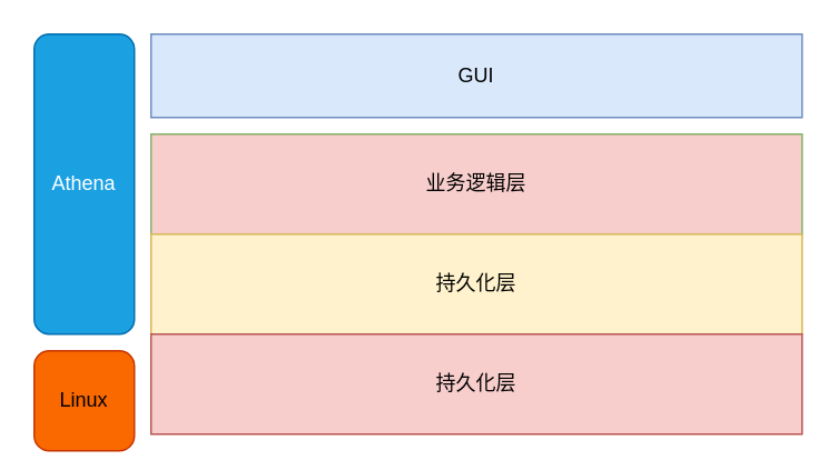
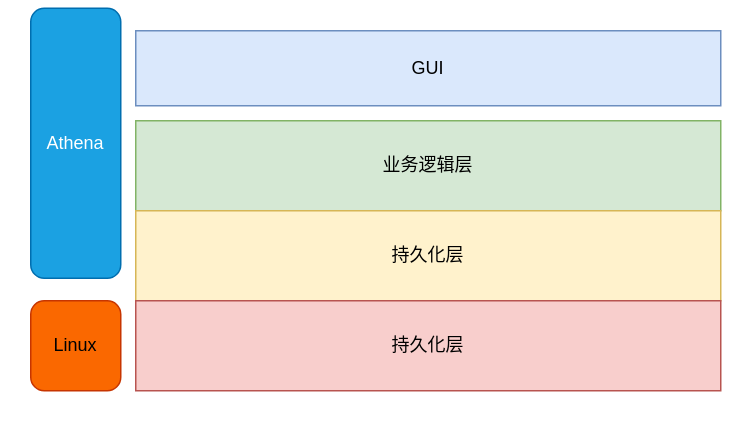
- <mxCell id="6" value="Athena" style="rounded=1;whiteSpace=wrap;html=1;fillColor=#1ba1e2;fontColor=#ffffff;strokeColor=#006EAF;" vertex="1" parent="1"><mxGeometry x="20" y="20" width="60" height="180" as="geometry" /></mxCell>
+ <mxCell id="6" value="Athena" style="rounded=1;whiteSpace=wrap;html=1;fillColor=#1ba1e2;fontColor=#ffffff;strokeColor=#006EAF;" vertex="1" parent="1"><mxGeometry x="20" y="5" width="60" height="180" as="geometry" /></mxCell>
- <mxCell id="3" value="业务逻辑层" style="rounded=0;whiteSpace=wrap;html=1;fillColor=#f8cecc;strokeColor=#82b366;" vertex="1" parent="1"><mxGeometry x="90" y="80" width="390" height="60" as="geometry" /></mxCell>
+ <mxCell id="3" value="业务逻辑层" style="rounded=0;whiteSpace=wrap;html=1;fillColor=#d5e8d4;strokeColor=#82b366;" vertex="1" parent="1"><mxGeometry x="90" y="80" width="390" height="60" as="geometry" /></mxCell>
- <mxCell id="7" value="Linux" style="rounded=1;whiteSpace=wrap;html=1;fillColor=#fa6800;fontColor=#000000;strokeColor=#C73500;" vertex="1" parent="1"><mxGeometry x="20" y="210" width="60" height="60" as="geometry" /></mxCell>
+ <mxCell id="7" value="Linux" style="rounded=1;whiteSpace=wrap;html=1;fillColor=#fa6800;fontColor=#000000;strokeColor=#C73500;" vertex="1" parent="1"><mxGeometry x="20" y="200" width="60" height="60" as="geometry" /></mxCell>
